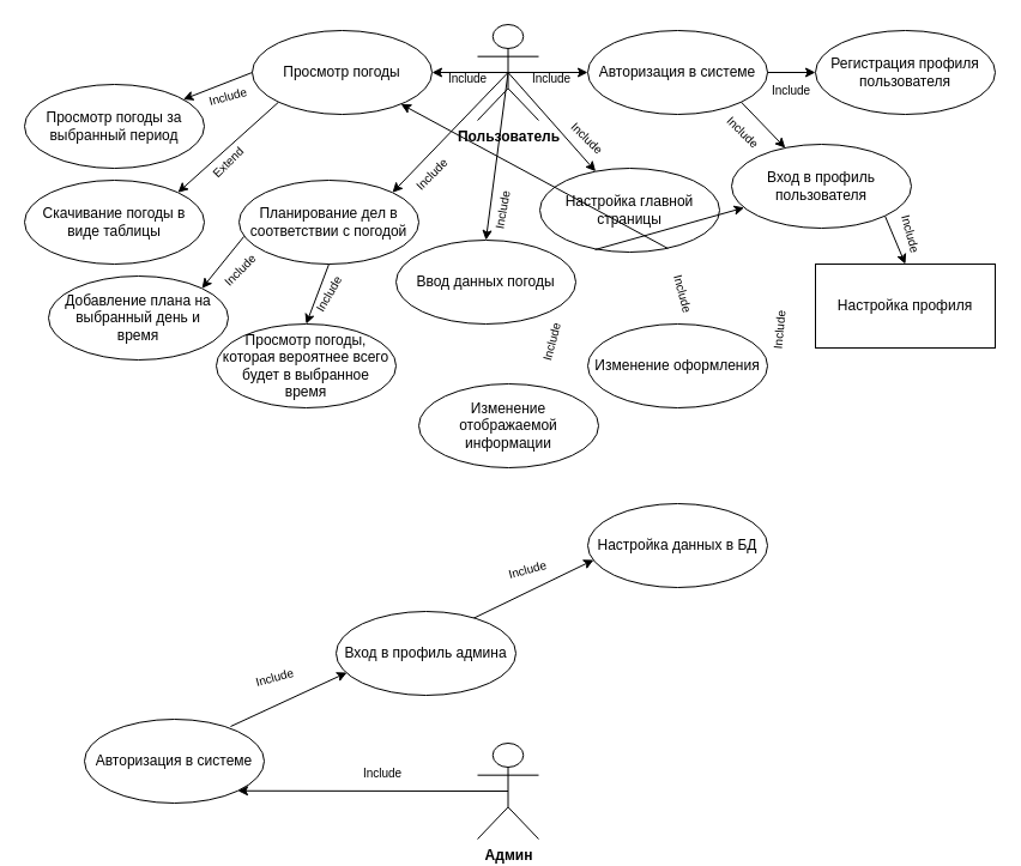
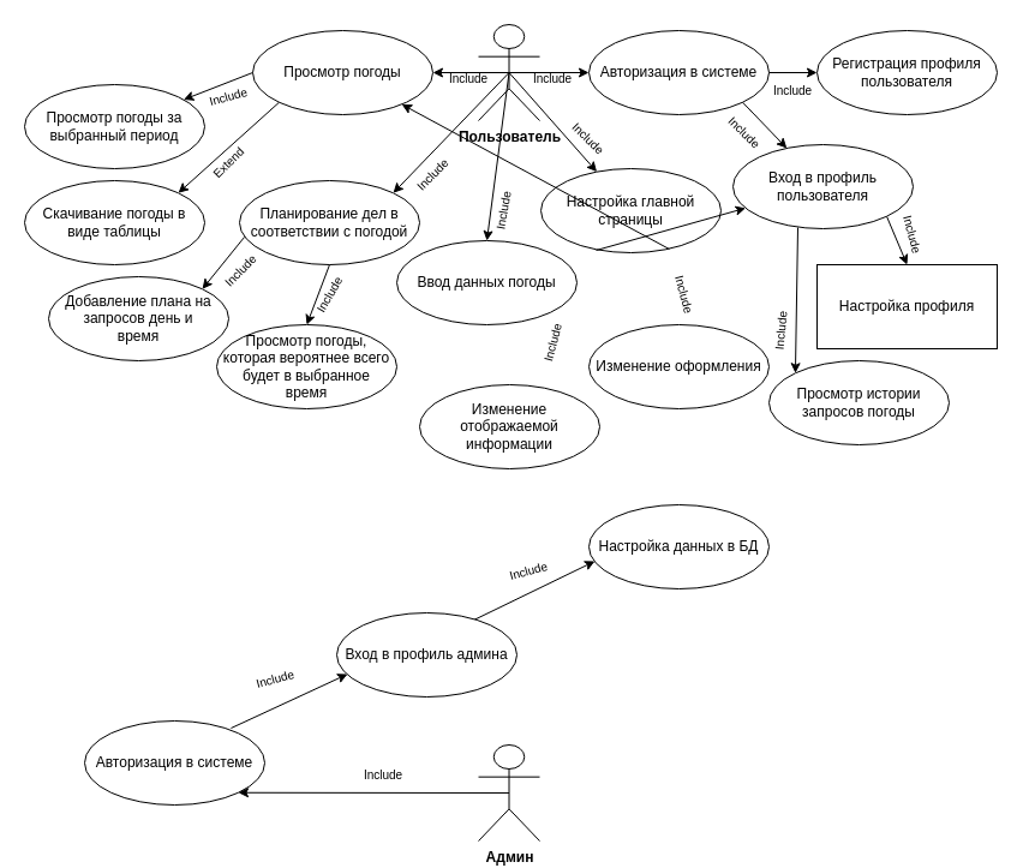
+ <mxCell id="23" value="" style="endArrow=classic;html=1;rounded=0;entryX=0;entryY=0;entryDx=0;entryDy=0;exitX=0.36;exitY=0.986;exitDx=0;exitDy=0;exitPerimeter=0;" edge="1" parent="1" source="29" target="6"><mxGeometry width="50" height="50" relative="1" as="geometry"><mxPoint x="662" y="200" as="sourcePoint" /><mxPoint x="500" y="420" as="targetPoint" /></mxGeometry></mxCell>
- <mxCell id="32" value="Добавление плана на выбранный день и &lt;br&gt;время" style="ellipse;whiteSpace=wrap;html=1;" vertex="1" parent="1"><mxGeometry x="40" y="230" width="150" height="70" as="geometry" /></mxCell>
+ <mxCell id="32" value="Добавление плана на запросов день и &lt;br&gt;время" style="ellipse;whiteSpace=wrap;html=1;" vertex="1" parent="1"><mxGeometry x="40" y="230" width="150" height="70" as="geometry" /></mxCell>
+ <mxCell id="6" value="Просмотр истории запросов погоды" style="ellipse;whiteSpace=wrap;html=1;" vertex="1" parent="1"><mxGeometry x="640" y="300" width="150" height="70" as="geometry" /></mxCell>
